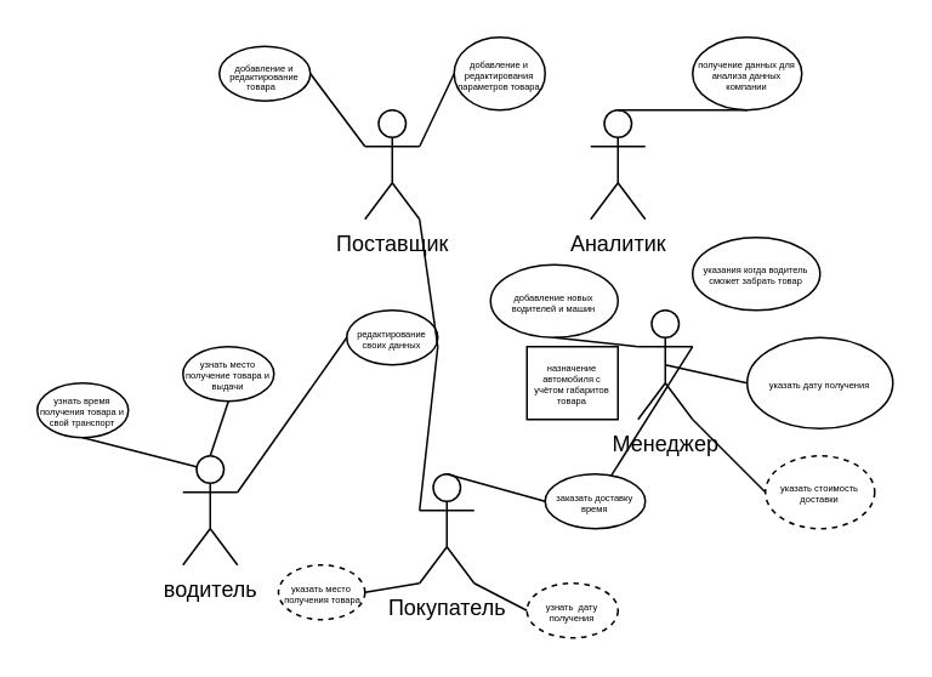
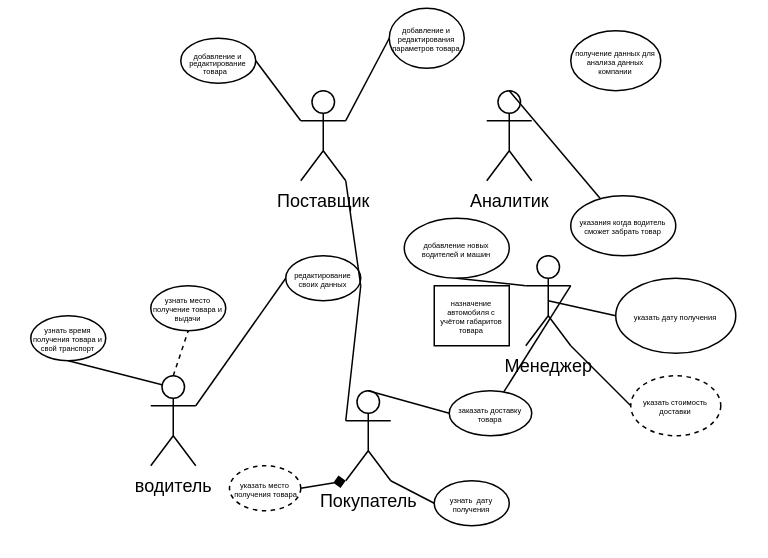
- <mxCell id="8" value="добавление и редактирования параметров товара" style="ellipse;whiteSpace=wrap;html=1;fontSize=5;" vertex="1" parent="1"><mxGeometry x="249" y="20" width="50" height="40" as="geometry" /></mxCell>
+ <mxCell id="8" value="добавление и редактирования параметров товара" style="ellipse;whiteSpace=wrap;html=1;fontSize=5;" vertex="1" parent="1"><mxGeometry x="259" y="5" width="50" height="40" as="geometry" /></mxCell>
- <mxCell id="22" value="" style="endArrow=none;html=1;rounded=0;fontSize=5;entryX=0.5;entryY=1;entryDx=0;entryDy=0;exitX=0.5;exitY=0;exitDx=0;exitDy=0;exitPerimeter=0;" edge="1" parent="1" source="6" target="21"><mxGeometry width="50" height="50" relative="1" as="geometry"><mxPoint x="220" y="180" as="sourcePoint" /><mxPoint x="270" y="130" as="targetPoint" /></mxGeometry></mxCell>
+ <mxCell id="22" value="" style="endArrow=none;html=1;rounded=0;fontSize=5;exitX=0.5;exitY=0;exitDx=0;exitDy=0;exitPerimeter=0;" edge="1" parent="1" source="6" target="24"><mxGeometry width="50" height="50" relative="1" as="geometry"><mxPoint x="220" y="180" as="sourcePoint" /><mxPoint x="270" y="130" as="targetPoint" /></mxGeometry></mxCell>
- <mxCell id="20" value="" style="endArrow=none;html=1;rounded=0;fontSize=5;exitX=0.5;exitY=0;exitDx=0;exitDy=0;exitPerimeter=0;entryX=0.5;entryY=1;entryDx=0;entryDy=0;" edge="1" parent="1" source="2" target="19"><mxGeometry width="50" height="50" relative="1" as="geometry"><mxPoint x="220" y="210" as="sourcePoint" /><mxPoint x="270" y="160" as="targetPoint" /></mxGeometry></mxCell>
+ <mxCell id="20" value="" style="endArrow=none;html=1;rounded=0;fontSize=5;exitX=0.5;exitY=0;exitDx=0;exitDy=0;exitPerimeter=0;entryX=0.5;entryY=1;entryDx=0;entryDy=0;dashed=1;" edge="1" parent="1" source="2" target="19"><mxGeometry width="50" height="50" relative="1" as="geometry"><mxPoint x="220" y="210" as="sourcePoint" /><mxPoint x="270" y="160" as="targetPoint" /></mxGeometry></mxCell>
- <mxCell id="14" value="заказать доставку время" style="ellipse;whiteSpace=wrap;html=1;fontSize=5;" vertex="1" parent="1"><mxGeometry x="299" y="260" width="55" height="30" as="geometry" /></mxCell>
+ <mxCell id="14" value="заказать доставку товара" style="ellipse;whiteSpace=wrap;html=1;fontSize=5;" vertex="1" parent="1"><mxGeometry x="299" y="260" width="55" height="30" as="geometry" /></mxCell>
- <mxCell id="17" value="" style="endArrow=none;html=1;rounded=0;fontSize=5;exitX=1;exitY=0.5;exitDx=0;exitDy=0;entryX=0;entryY=1;entryDx=0;entryDy=0;entryPerimeter=0;" edge="1" parent="1" source="16" target="4"><mxGeometry width="50" height="50" relative="1" as="geometry"><mxPoint x="220" y="210" as="sourcePoint" /><mxPoint x="270" y="160" as="targetPoint" /></mxGeometry></mxCell>
+ <mxCell id="17" value="" style="endArrow=diamond;html=1;rounded=0;fontSize=5;exitX=1;exitY=0.5;exitDx=0;exitDy=0;entryX=0;entryY=1;entryDx=0;entryDy=0;entryPerimeter=0;" edge="1" parent="1" source="16" target="4"><mxGeometry width="50" height="50" relative="1" as="geometry"><mxPoint x="220" y="210" as="sourcePoint" /><mxPoint x="270" y="160" as="targetPoint" /></mxGeometry></mxCell>
- <mxCell id="13" value="узнать&amp;nbsp; дату получения" style="ellipse;whiteSpace=wrap;html=1;fontSize=5;dashed=1;" vertex="1" parent="1"><mxGeometry x="289" y="320" width="50" height="30" as="geometry" /></mxCell>
+ <mxCell id="13" value="узнать&amp;nbsp; дату получения" style="ellipse;whiteSpace=wrap;html=1;fontSize=5;" vertex="1" parent="1"><mxGeometry x="289" y="320" width="50" height="30" as="geometry" /></mxCell>
